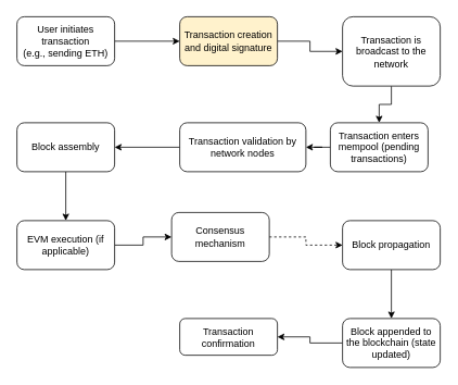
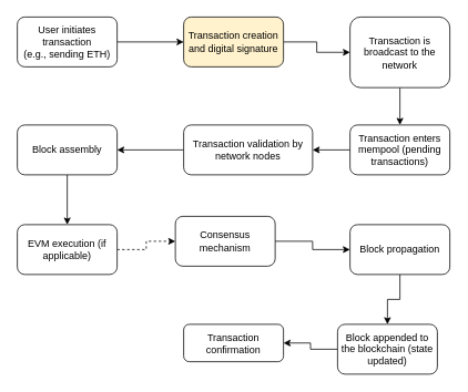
- <mxCell id="9" value="Transaction enters mempool (pending transactions)" style="rounded=1;whiteSpace=wrap;html=1;" vertex="1" parent="1"><mxGeometry x="405" y="150" width="120" height="60" as="geometry" /></mxCell>
+ <mxCell id="9" value="Transaction enters mempool (pending transactions)" style="rounded=1;whiteSpace=wrap;html=1;" vertex="1" parent="1"><mxGeometry x="420" y="150" width="120" height="60" as="geometry" /></mxCell>
- <mxCell id="16" value="" style="edgeStyle=orthogonalEdgeStyle;rounded=0;orthogonalLoop=1;jettySize=auto;html=1;dashed=1;" edge="1" parent="1" source="17" target="19"><mxGeometry relative="1" as="geometry" /></mxCell>
+ <mxCell id="16" value="" style="edgeStyle=orthogonalEdgeStyle;rounded=0;orthogonalLoop=1;jettySize=auto;html=1;" edge="1" parent="1" source="17" target="19"><mxGeometry relative="1" as="geometry" /></mxCell>
- <mxCell id="14" value="" style="edgeStyle=orthogonalEdgeStyle;rounded=0;orthogonalLoop=1;jettySize=auto;html=1;" edge="1" parent="1" source="15" target="17"><mxGeometry relative="1" as="geometry" /></mxCell>
+ <mxCell id="14" value="" style="edgeStyle=orthogonalEdgeStyle;rounded=0;orthogonalLoop=1;jettySize=auto;html=1;dashed=1;" edge="1" parent="1" source="15" target="17"><mxGeometry relative="1" as="geometry" /></mxCell>
- <mxCell id="21" value="Block appended to the blockchain (state updated)" style="rounded=1;whiteSpace=wrap;html=1;" vertex="1" parent="1"><mxGeometry x="420" y="390" width="120" height="60" as="geometry" /></mxCell>
+ <mxCell id="21" value="Block appended to the blockchain (state updated)" style="rounded=1;whiteSpace=wrap;html=1;" vertex="1" parent="1"><mxGeometry x="405" y="390" width="120" height="60" as="geometry" /></mxCell>
